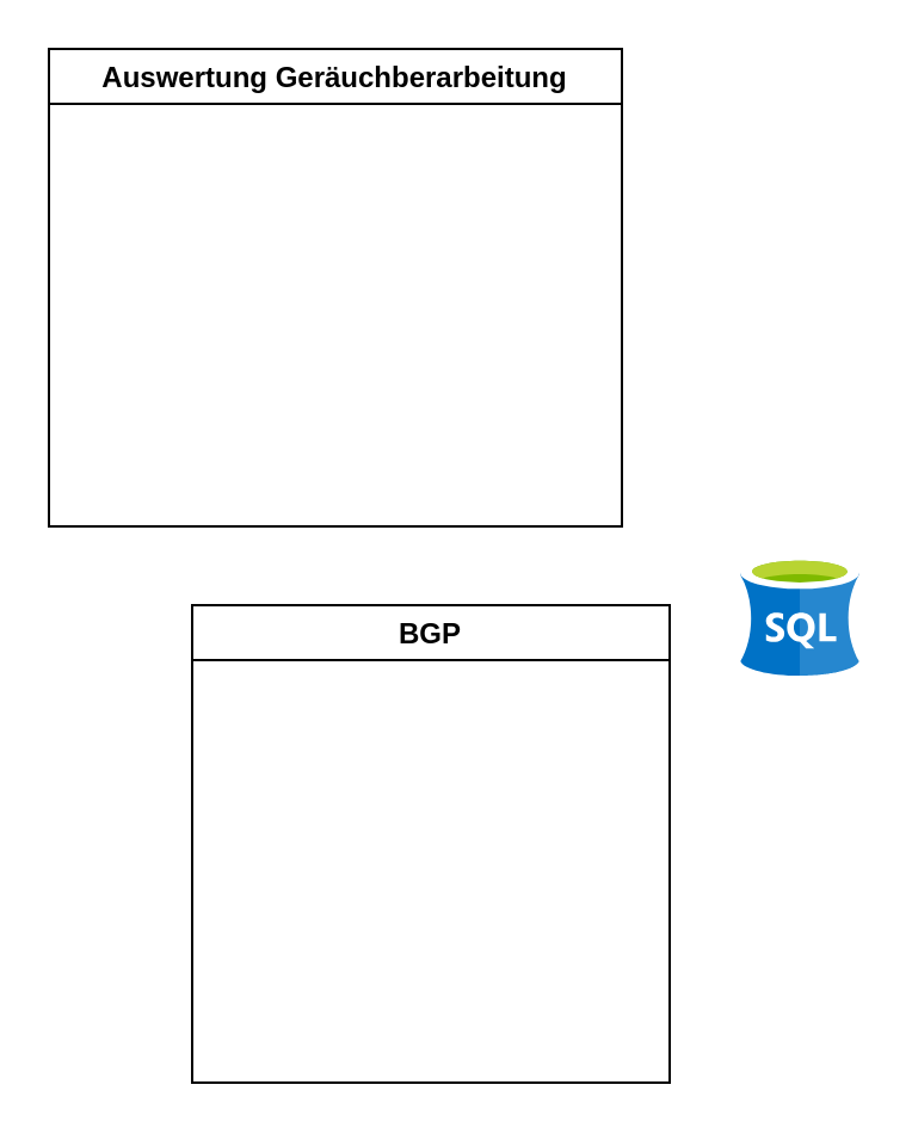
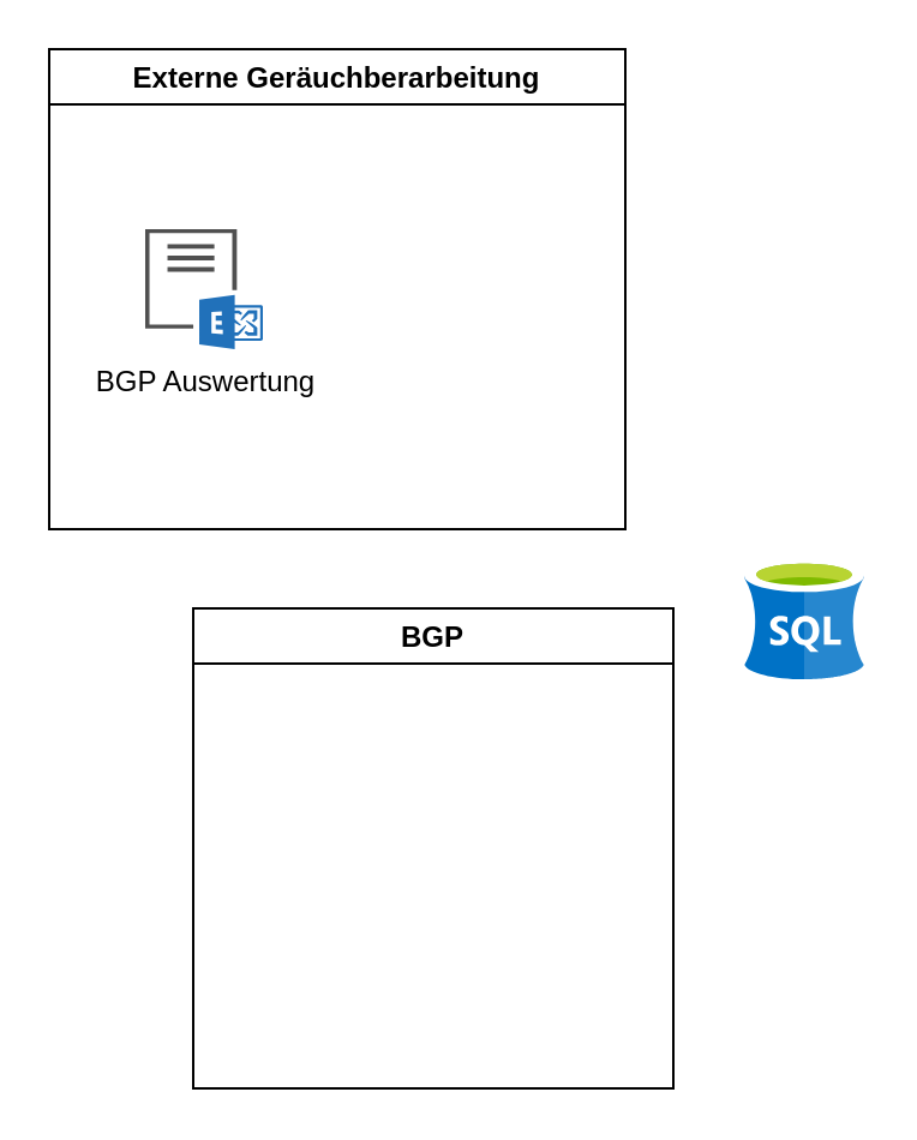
- <mxCell id="2" value="Auswertung Geräuchberarbeitung" style="swimlane;" vertex="1" parent="1"><mxGeometry x="20" y="20" width="240" height="200" as="geometry" /></mxCell>
+ <mxCell id="2" value="Externe Geräuchberarbeitung" style="swimlane;" vertex="1" parent="1"><mxGeometry x="20" y="20" width="240" height="200" as="geometry" /></mxCell>
+ <mxCell id="3" value="BGP Auswertung" style="sketch=0;pointerEvents=1;shadow=0;dashed=0;html=1;strokeColor=none;labelPosition=center;verticalLabelPosition=bottom;verticalAlign=top;align=center;fillColor=#505050;shape=mxgraph.mscae.intune.conditional_access_exchange" vertex="1" parent="2"><mxGeometry x="40" y="75" width="49" height="50" as="geometry" /></mxCell>
